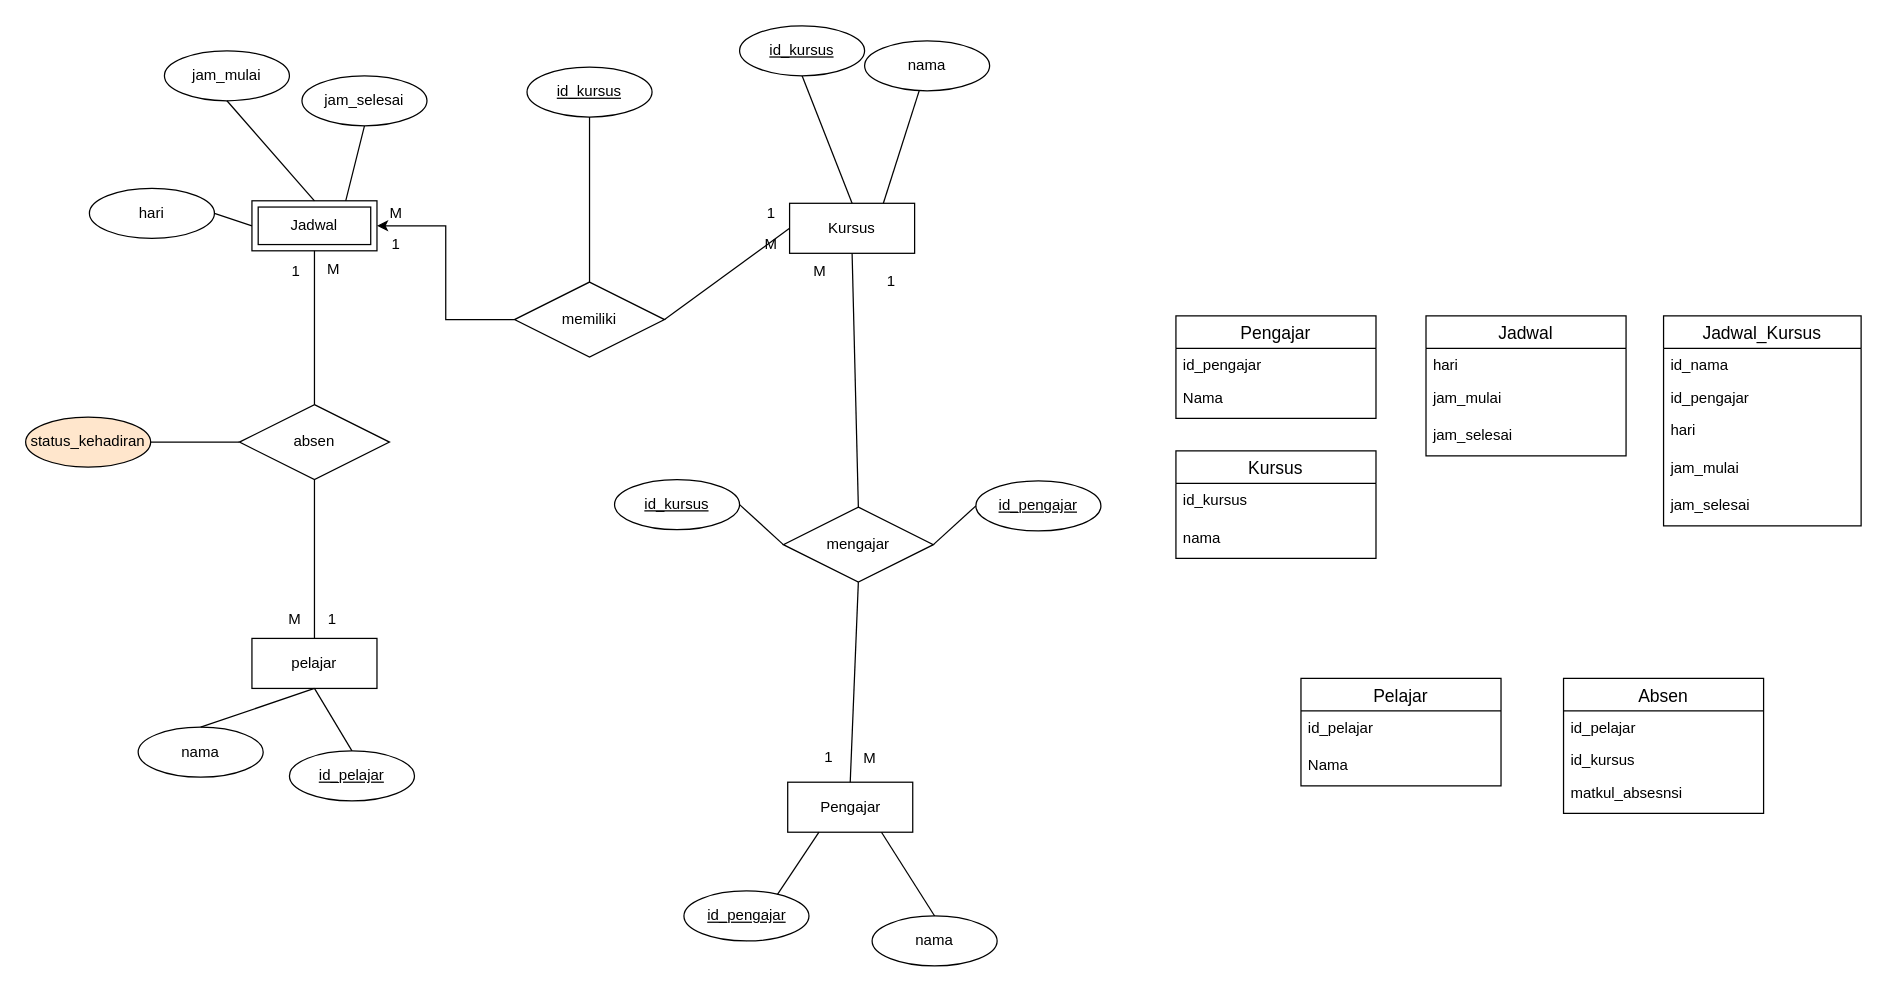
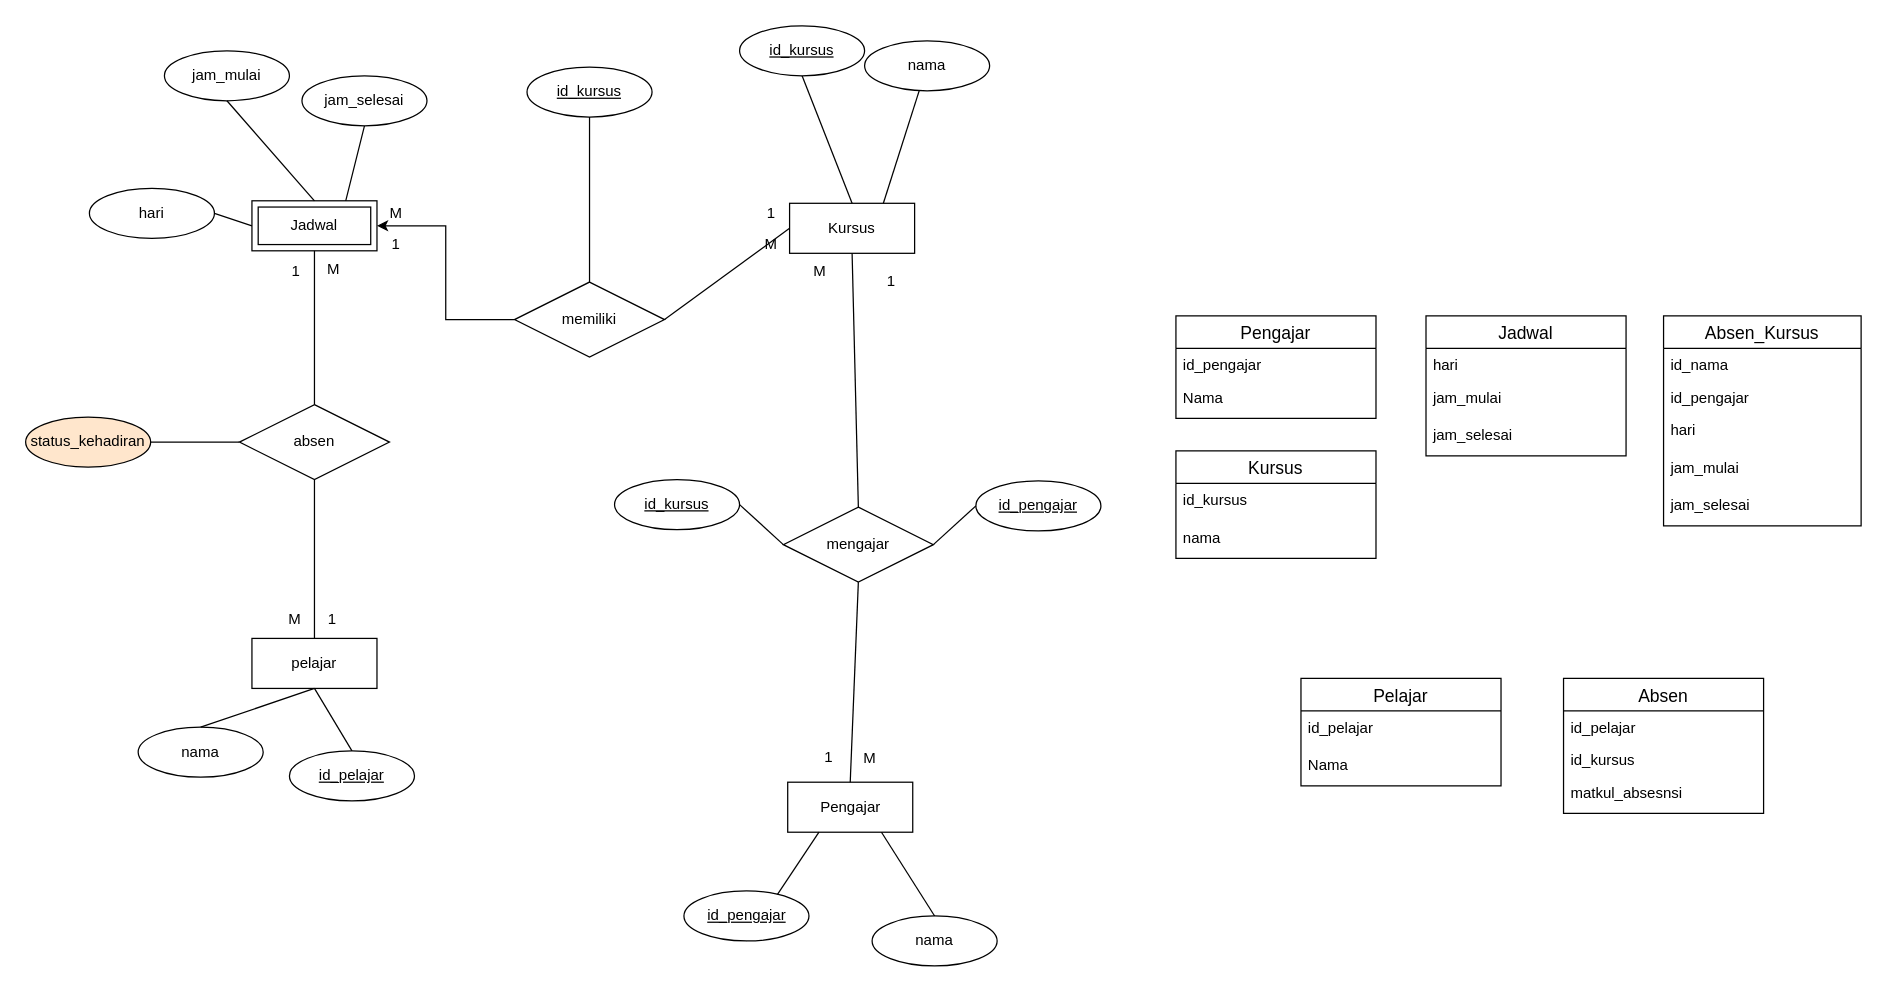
- <mxCell id="22" value="Jadwal_Kursus" style="swimlane;fontStyle=0;childLayout=stackLayout;horizontal=1;startSize=26;horizontalStack=0;resizeParent=1;resizeParentMax=0;resizeLast=0;collapsible=1;marginBottom=0;align=center;fontSize=14;" vertex="1" parent="1"><mxGeometry x="1330" y="252" width="158" height="168" as="geometry" /></mxCell>
+ <mxCell id="22" value="Absen_Kursus" style="swimlane;fontStyle=0;childLayout=stackLayout;horizontal=1;startSize=26;horizontalStack=0;resizeParent=1;resizeParentMax=0;resizeLast=0;collapsible=1;marginBottom=0;align=center;fontSize=14;" vertex="1" parent="1"><mxGeometry x="1330" y="252" width="158" height="168" as="geometry" /></mxCell>
